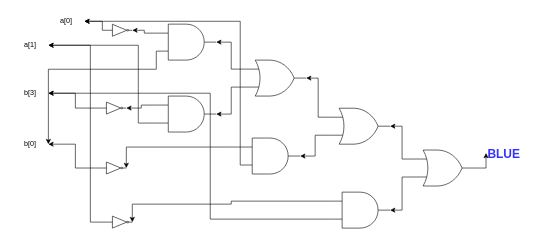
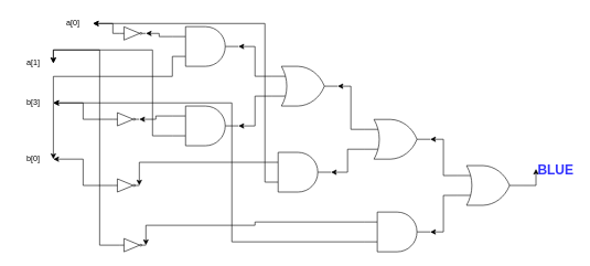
- <mxCell id="21" value="a[1]" style="text;html=1;align=center;verticalAlign=middle;whiteSpace=wrap;rounded=0;" parent="1" vertex="1"><mxGeometry y="60" width="60" height="30" as="geometry" x="20" /></mxCell>
+ <mxCell id="21" value="a[1]" style="text;html=1;align=center;verticalAlign=middle;whiteSpace=wrap;rounded=0;" parent="1" vertex="1"><mxGeometry x="20" y="80" width="60" height="30" as="geometry" /></mxCell>
